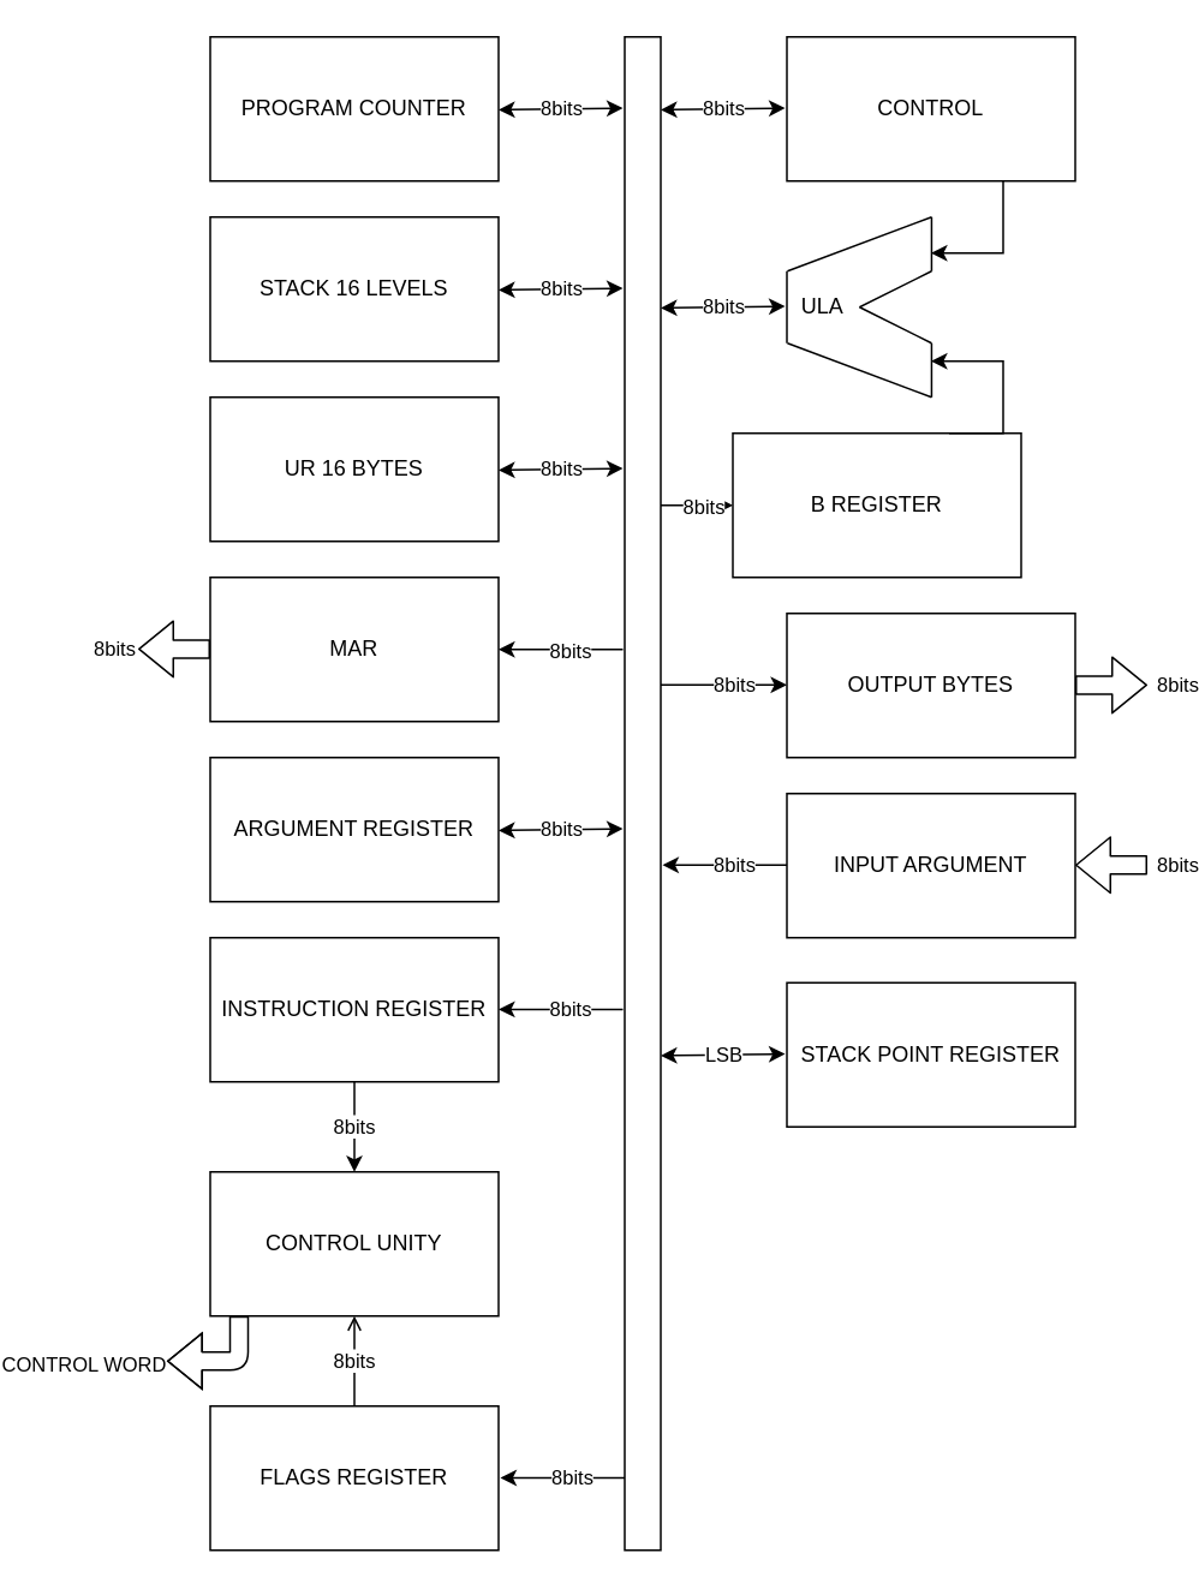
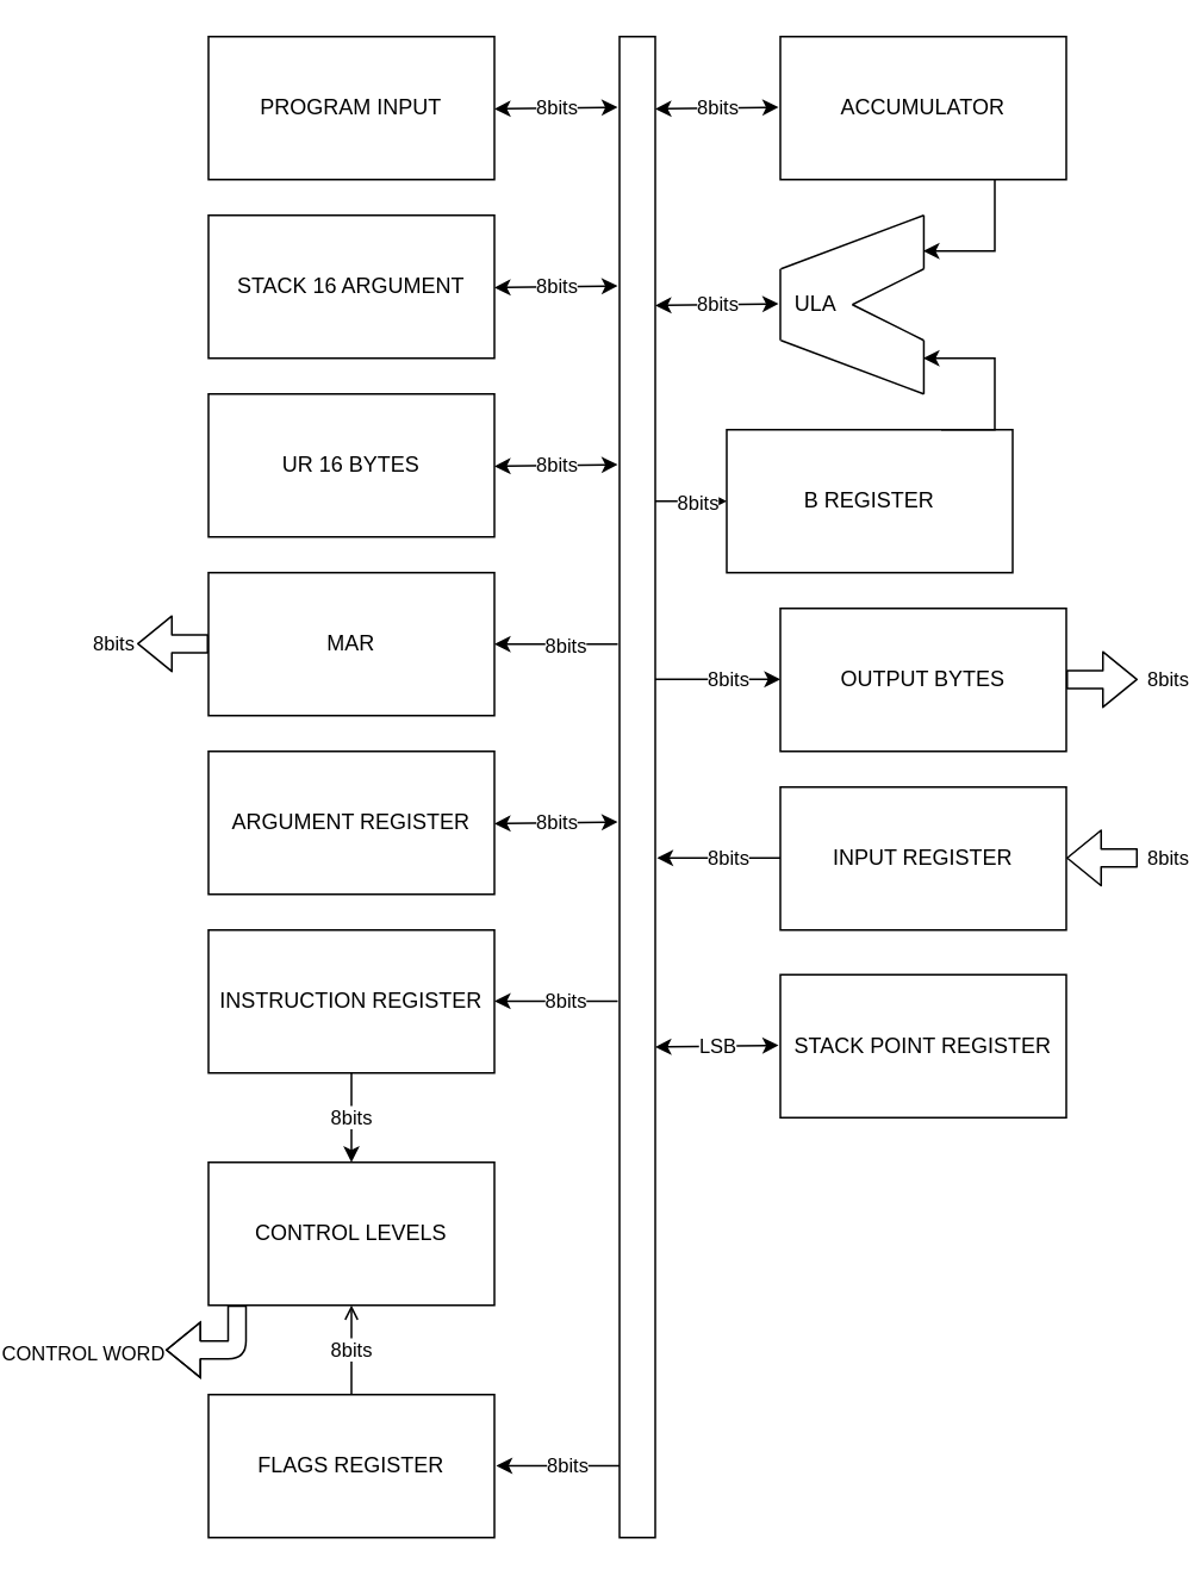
- <mxCell id="2" value="PROGRAM COUNTER" style="rounded=0;whiteSpace=wrap;html=1;fillColor=none;" parent="1" vertex="1"><mxGeometry x="60" y="20" width="160" height="80" as="geometry" /></mxCell>
+ <mxCell id="2" value="PROGRAM INPUT" style="rounded=0;whiteSpace=wrap;html=1;fillColor=none;" parent="1" vertex="1"><mxGeometry x="60" y="20" width="160" height="80" as="geometry" /></mxCell>
- <mxCell id="6" value="CONTROL" style="rounded=0;whiteSpace=wrap;html=1;fillColor=none;" parent="1" vertex="1"><mxGeometry x="380" y="20" width="160" height="80" as="geometry" /></mxCell>
+ <mxCell id="6" value="ACCUMULATOR" style="rounded=0;whiteSpace=wrap;html=1;fillColor=none;" parent="1" vertex="1"><mxGeometry x="380" y="20" width="160" height="80" as="geometry" /></mxCell>
- <mxCell id="8" value="STACK 16 LEVELS" style="rounded=0;whiteSpace=wrap;html=1;fillColor=none;" parent="1" vertex="1"><mxGeometry x="60" y="120" width="160" height="80" as="geometry" /></mxCell>
+ <mxCell id="8" value="STACK 16 ARGUMENT" style="rounded=0;whiteSpace=wrap;html=1;fillColor=none;" parent="1" vertex="1"><mxGeometry x="60" y="120" width="160" height="80" as="geometry" /></mxCell>
- <mxCell id="39" value="INPUT ARGUMENT" style="rounded=0;whiteSpace=wrap;html=1;fillColor=none;" parent="1" vertex="1"><mxGeometry x="380" y="440" width="160" height="80" as="geometry" /></mxCell>
+ <mxCell id="39" value="INPUT REGISTER" style="rounded=0;whiteSpace=wrap;html=1;fillColor=none;" parent="1" vertex="1"><mxGeometry x="380" y="440" width="160" height="80" as="geometry" /></mxCell>
- <mxCell id="17" value="CONTROL UNITY" style="rounded=0;whiteSpace=wrap;html=1;fillColor=none;" parent="1" vertex="1"><mxGeometry x="60" y="650" width="160" height="80" as="geometry" /></mxCell>
+ <mxCell id="17" value="CONTROL LEVELS" style="rounded=0;whiteSpace=wrap;html=1;fillColor=none;" parent="1" vertex="1"><mxGeometry x="60" y="650" width="160" height="80" as="geometry" /></mxCell>
